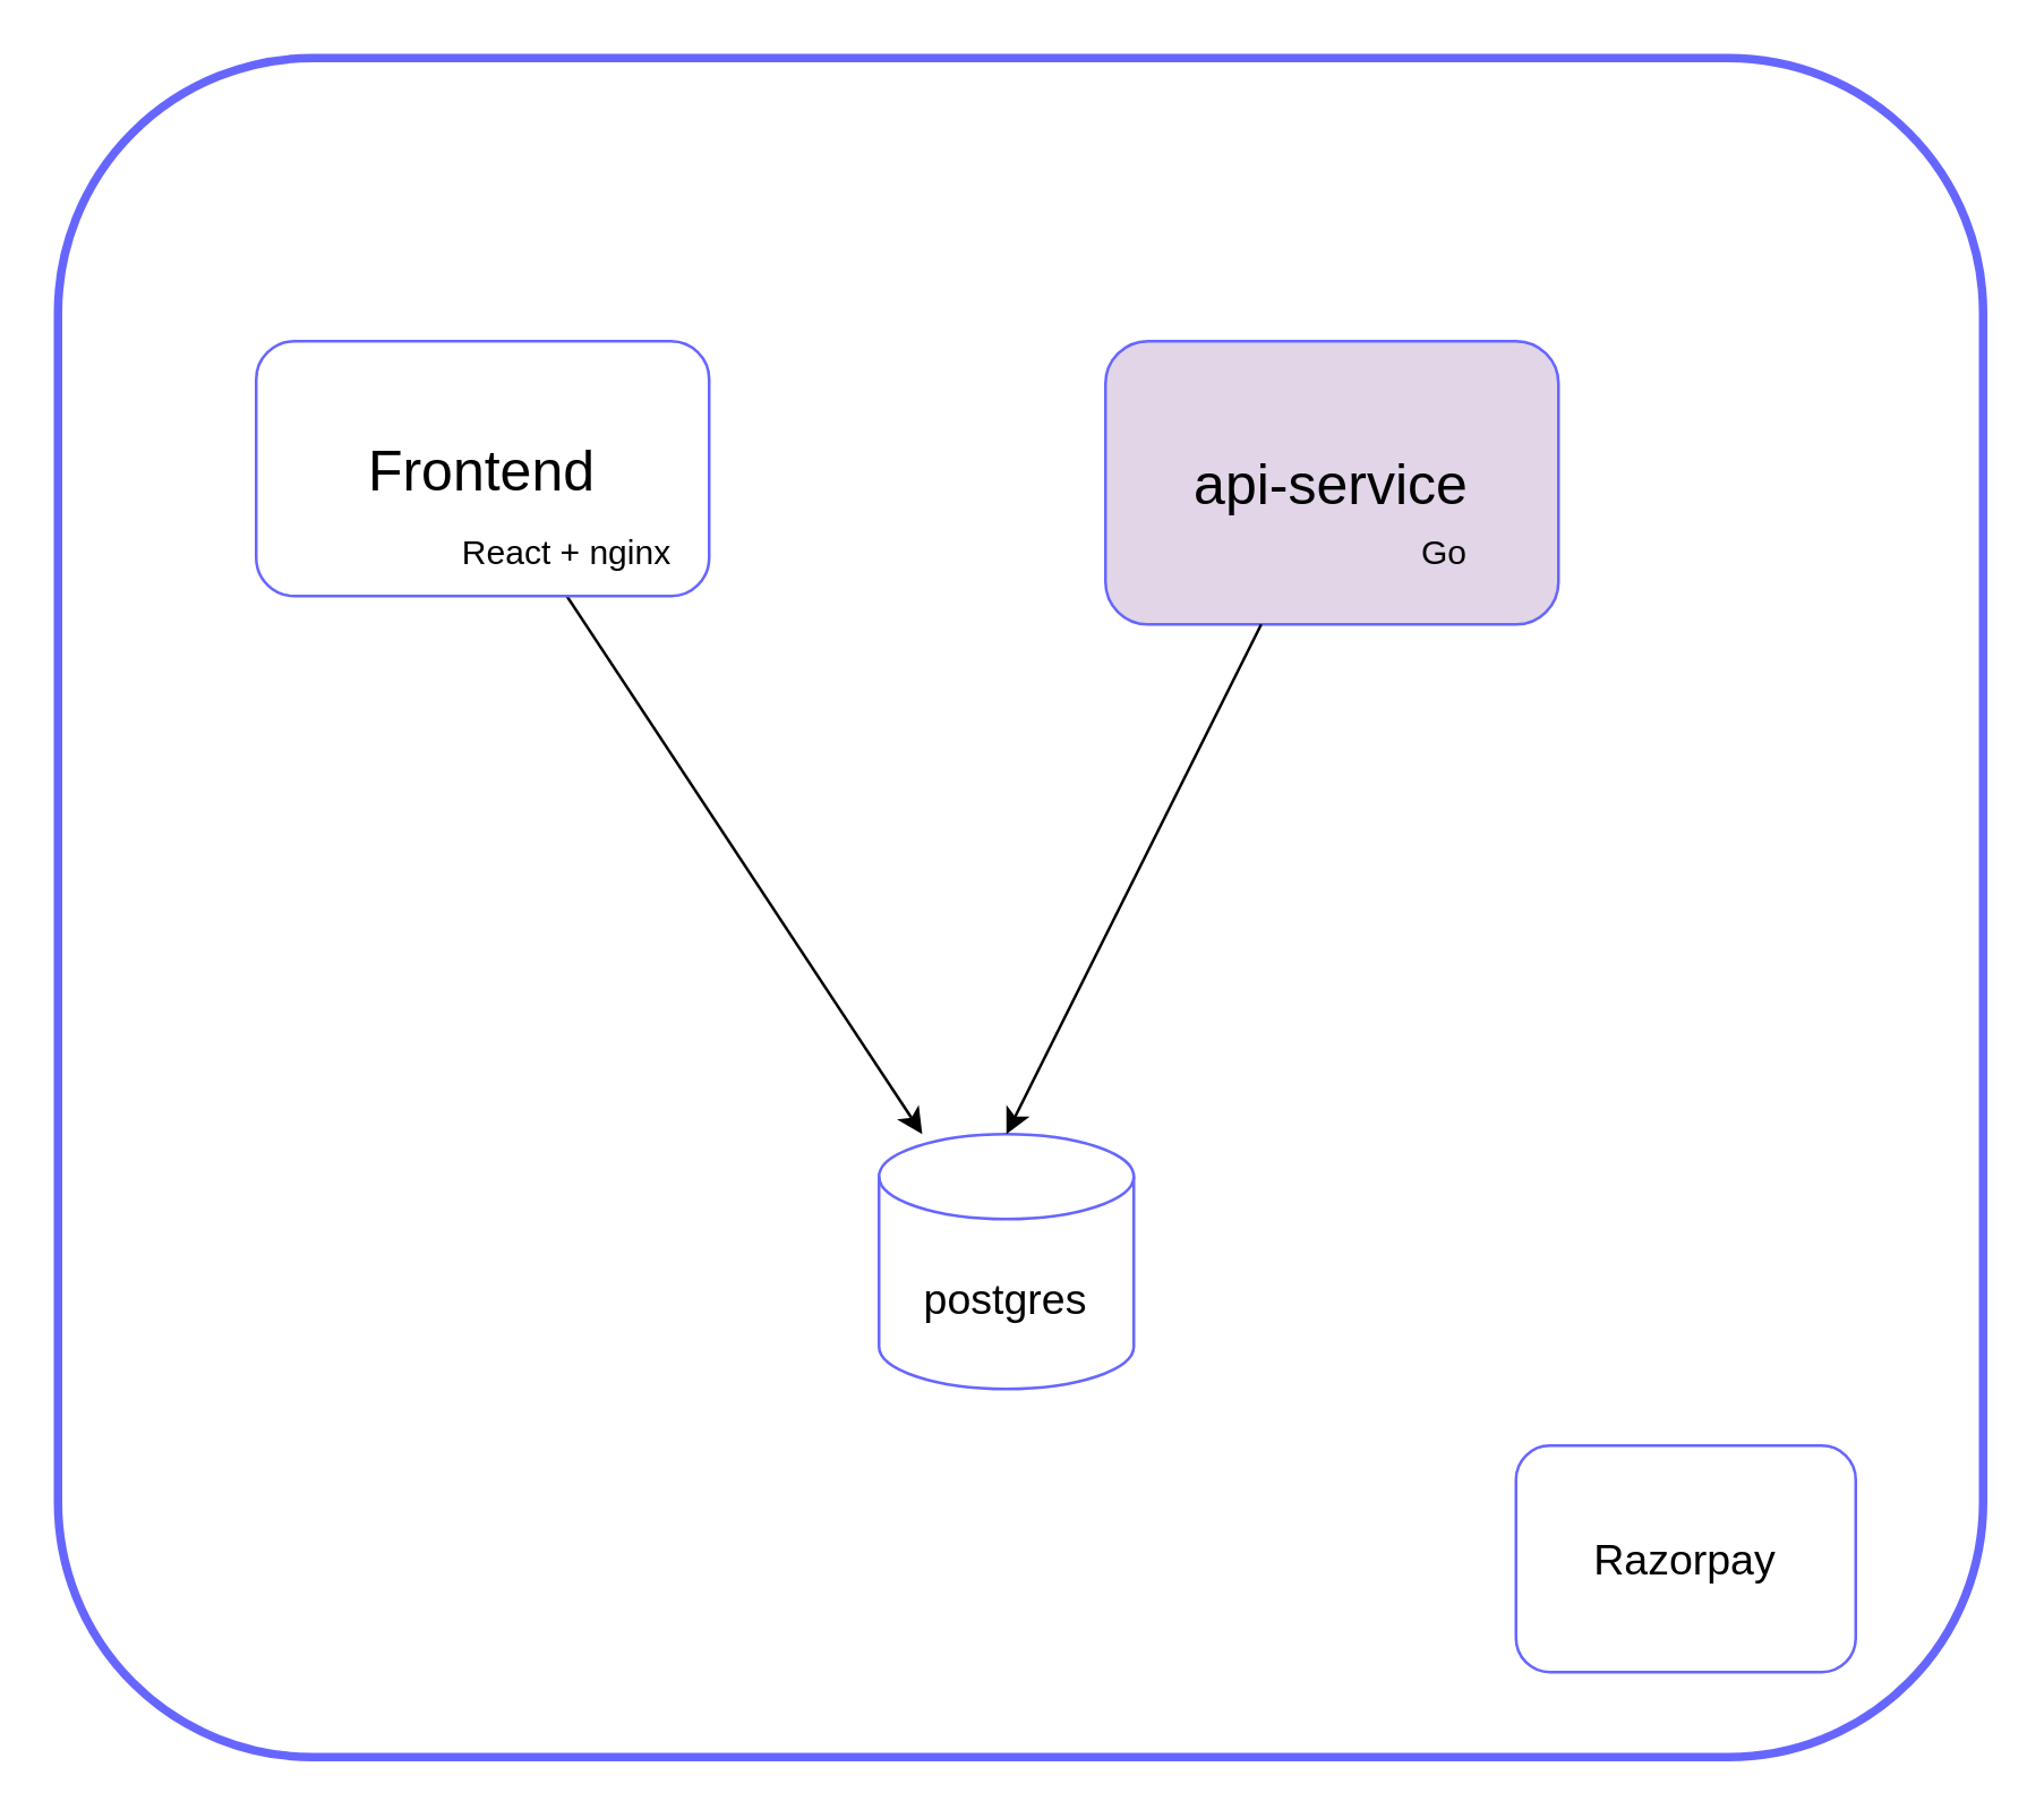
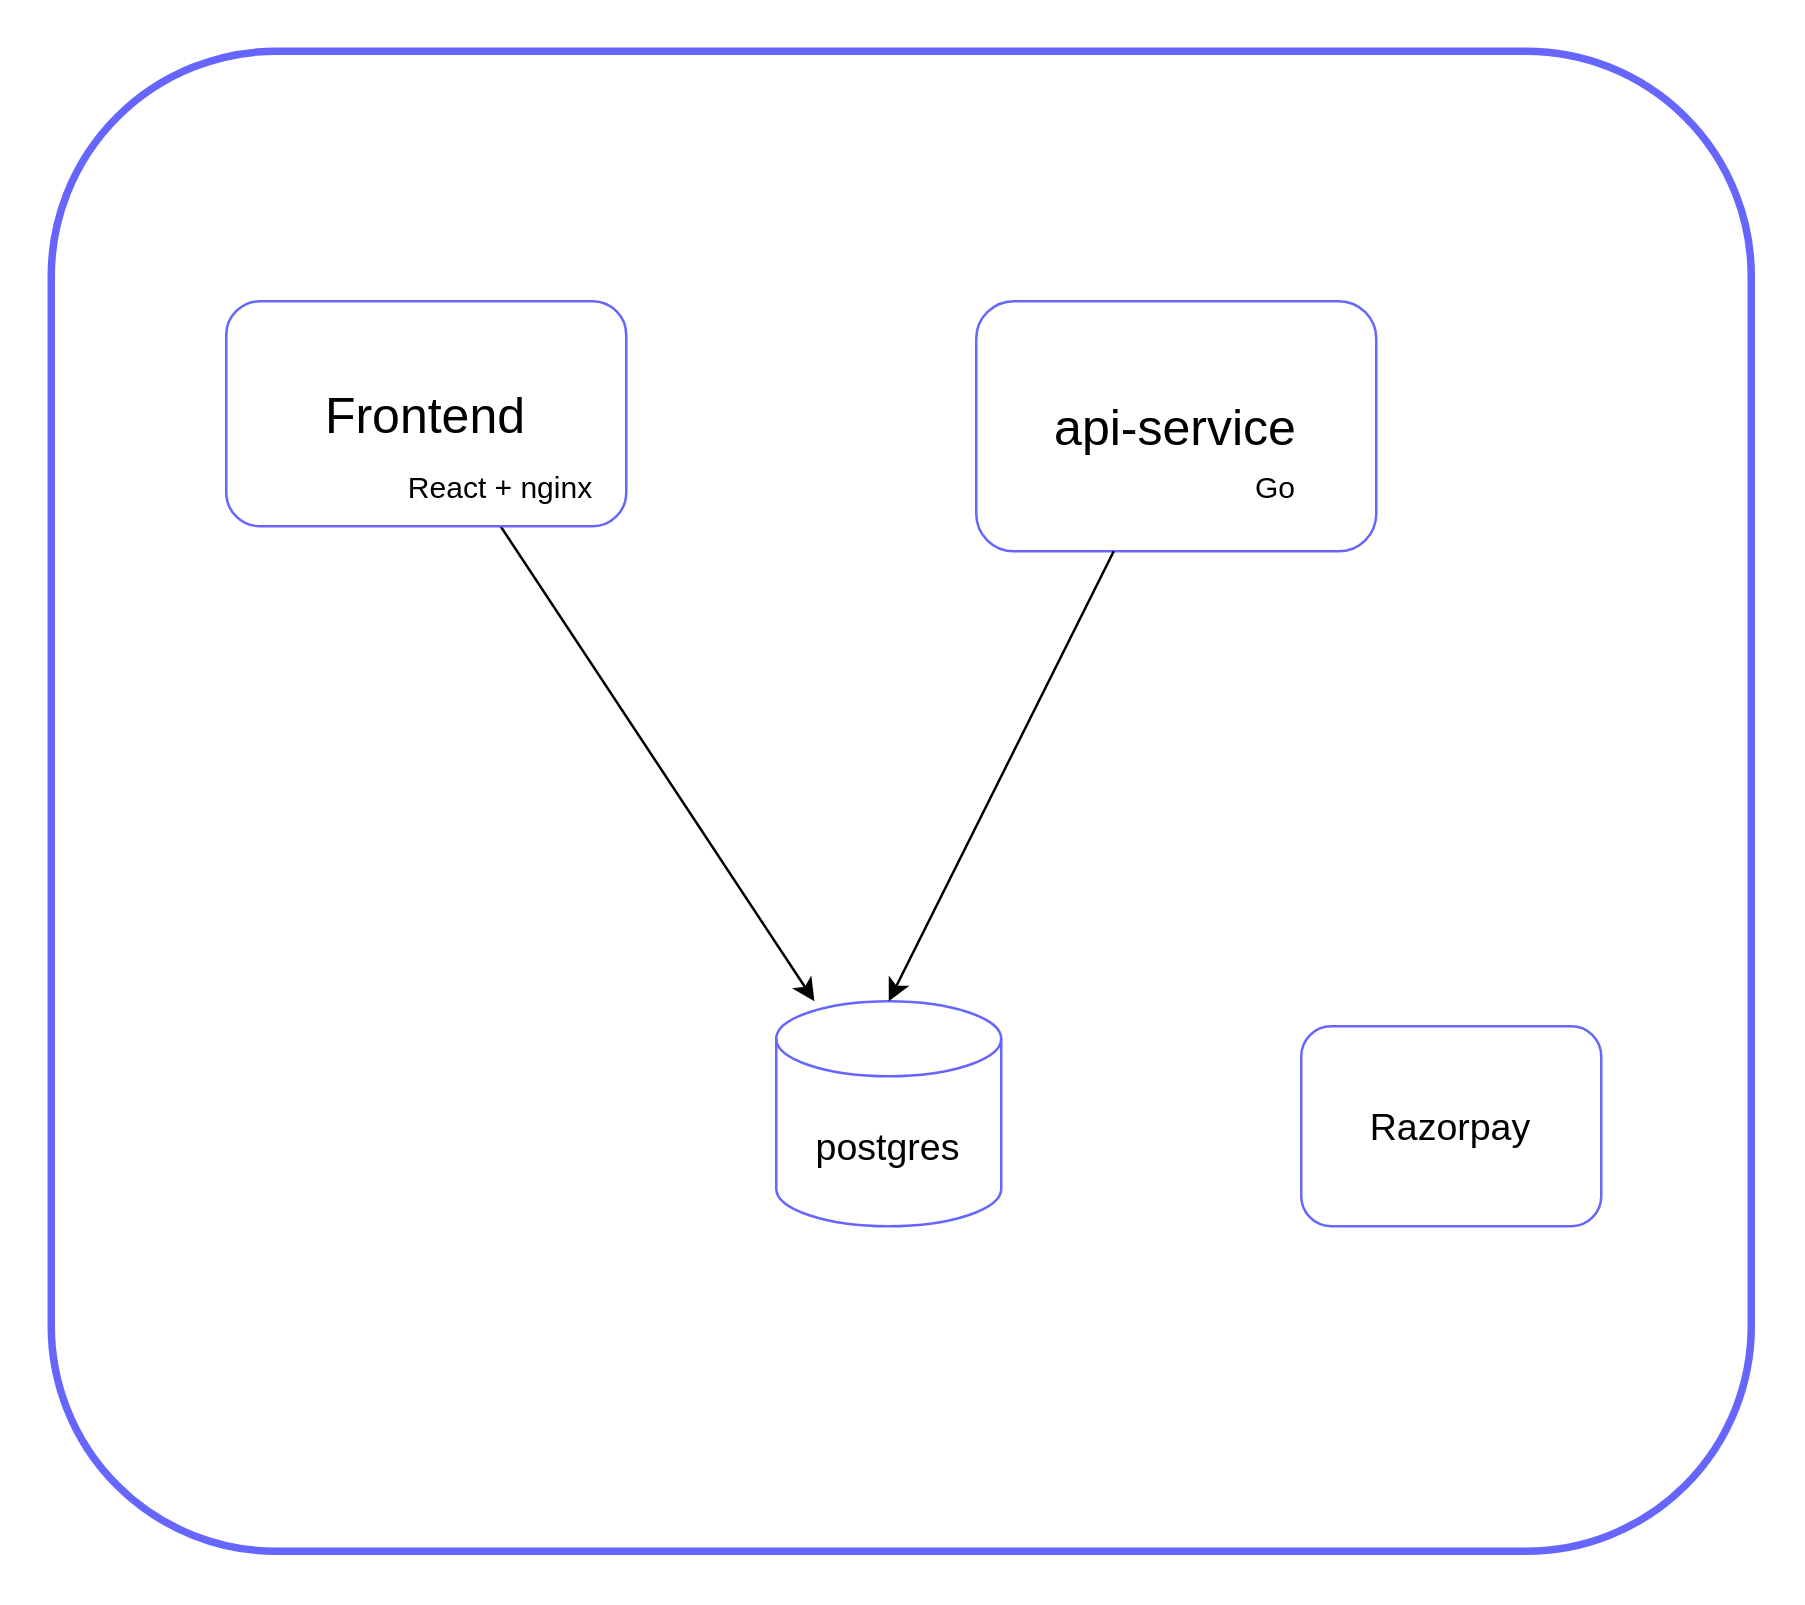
- <mxCell id="6" value="&lt;font style=&quot;font-size: 20px;&quot;&gt;api-service&lt;/font&gt;" style="rounded=1;whiteSpace=wrap;html=1;strokeColor=#6666FF;fillColor=#e1d5e7;" vertex="1" parent="1"><mxGeometry x="390" y="120" width="160" height="100" as="geometry" /></mxCell>
+ <mxCell id="6" value="&lt;font style=&quot;font-size: 20px;&quot;&gt;api-service&lt;/font&gt;" style="rounded=1;whiteSpace=wrap;html=1;strokeColor=#6666FF;" vertex="1" parent="1"><mxGeometry x="390" y="120" width="160" height="100" as="geometry" /></mxCell>
- <mxCell id="10" value="&lt;font style=&quot;font-size: 15px;&quot;&gt;Razorpay&lt;/font&gt;" style="rounded=1;whiteSpace=wrap;html=1;strokeColor=#6666FF;" vertex="1" parent="1"><mxGeometry x="535" y="510" width="120" height="80" as="geometry" /></mxCell>
+ <mxCell id="10" value="&lt;font style=&quot;font-size: 15px;&quot;&gt;Razorpay&lt;/font&gt;" style="rounded=1;whiteSpace=wrap;html=1;strokeColor=#6666FF;" vertex="1" parent="1"><mxGeometry x="520" y="410" width="120" height="80" as="geometry" /></mxCell>
